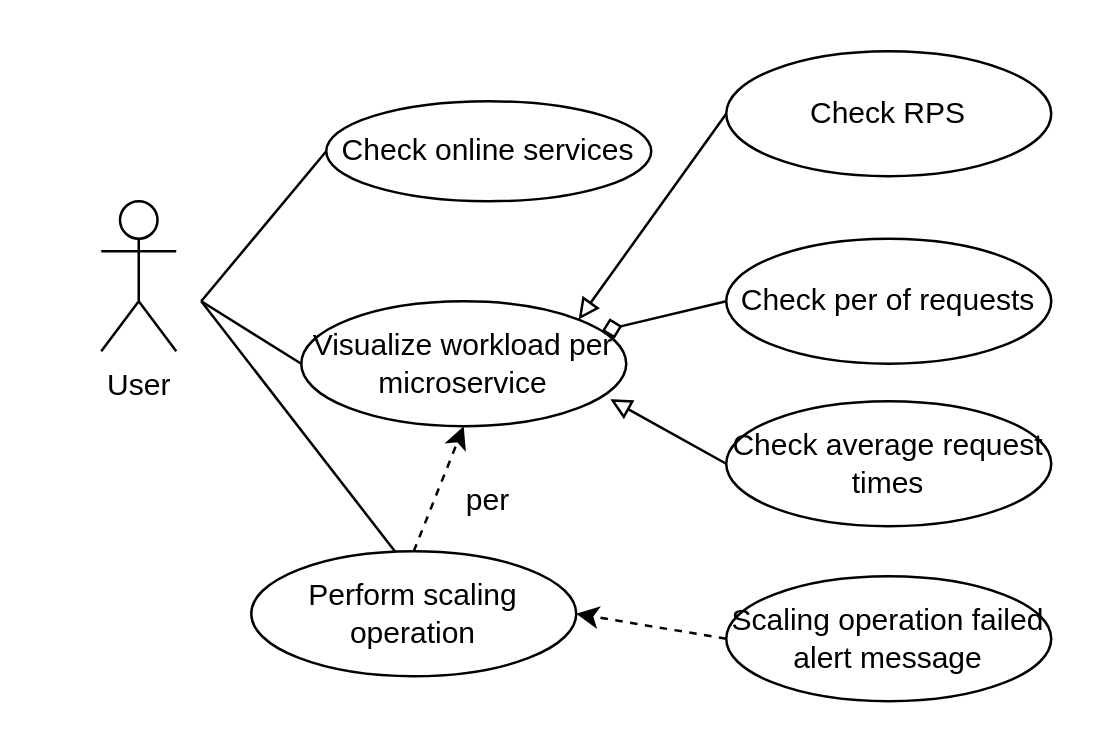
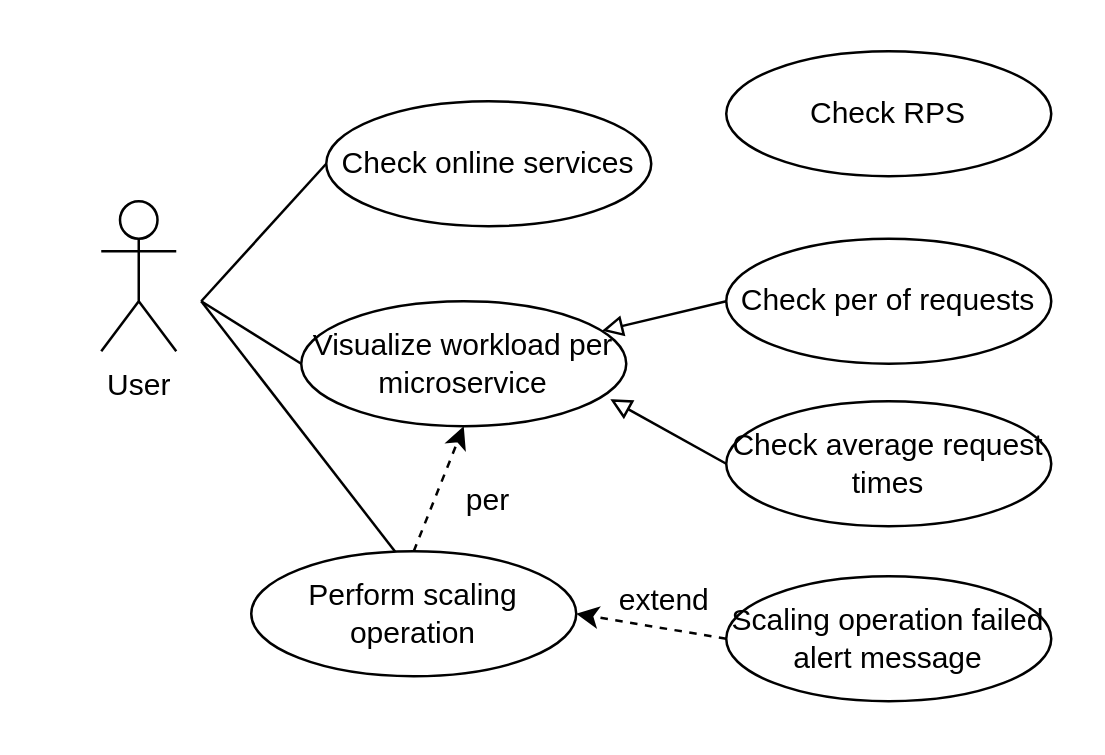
- <mxCell id="5" value="Check online services" style="ellipse;whiteSpace=wrap;html=1;" vertex="1" parent="1"><mxGeometry x="130" y="40" width="130" height="40" as="geometry" /></mxCell>
+ <mxCell id="5" value="Check online services" style="ellipse;whiteSpace=wrap;html=1;" vertex="1" parent="1"><mxGeometry x="130" y="40" width="130" height="50" as="geometry" /></mxCell>
- <mxCell id="12" style="edgeStyle=none;rounded=0;orthogonalLoop=1;jettySize=auto;html=1;exitX=0;exitY=0.5;exitDx=0;exitDy=0;entryX=1;entryY=0;entryDx=0;entryDy=0;endArrow=block;endFill=0;" edge="1" parent="1" source="13" target="6"><mxGeometry relative="1" as="geometry" /></mxCell>
- <mxCell id="14" style="edgeStyle=none;rounded=0;orthogonalLoop=1;jettySize=auto;html=1;exitX=0;exitY=0.5;exitDx=0;exitDy=0;endArrow=diamond;endFill=0;" edge="1" parent="1" source="15" target="6"><mxGeometry relative="1" as="geometry" /></mxCell>
+ <mxCell id="14" style="edgeStyle=none;rounded=0;orthogonalLoop=1;jettySize=auto;html=1;exitX=0;exitY=0.5;exitDx=0;exitDy=0;endArrow=block;endFill=0;" edge="1" parent="1" source="15" target="6"><mxGeometry relative="1" as="geometry" /></mxCell>
+ <mxCell id="20" value="extend" style="text;html=1;align=center;verticalAlign=middle;resizable=0;points=[];autosize=1;" vertex="1" parent="1"><mxGeometry x="240" y="230" width="50" height="20" as="geometry" /></mxCell>
